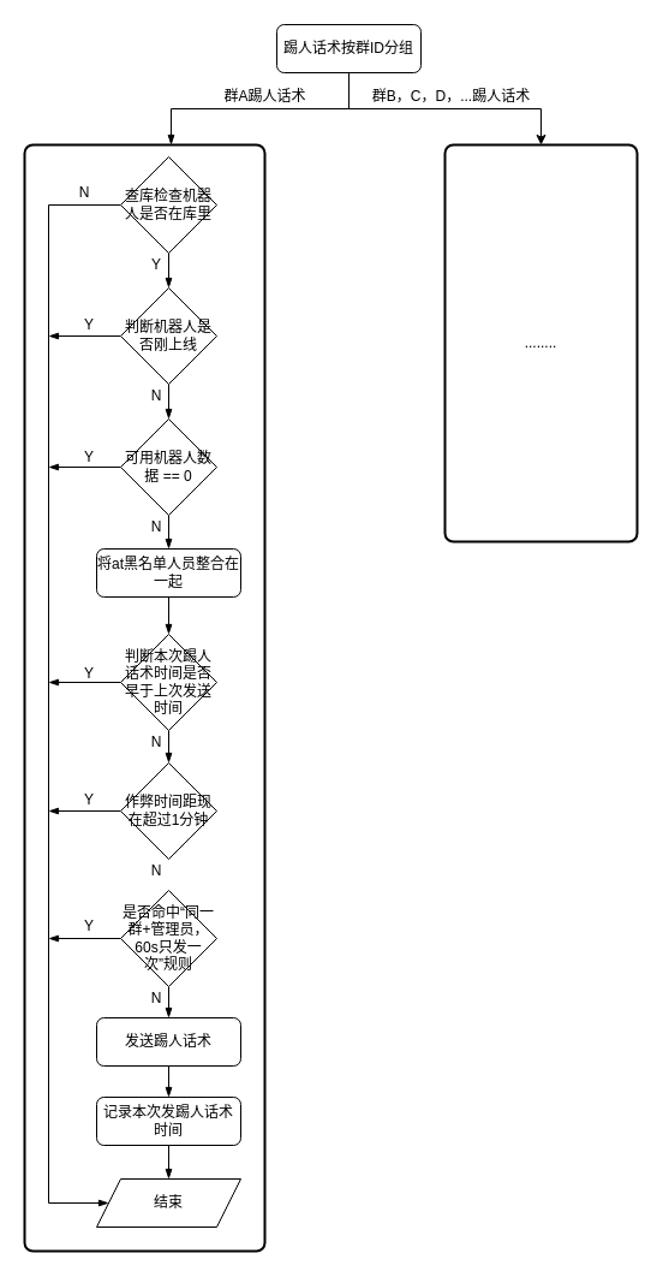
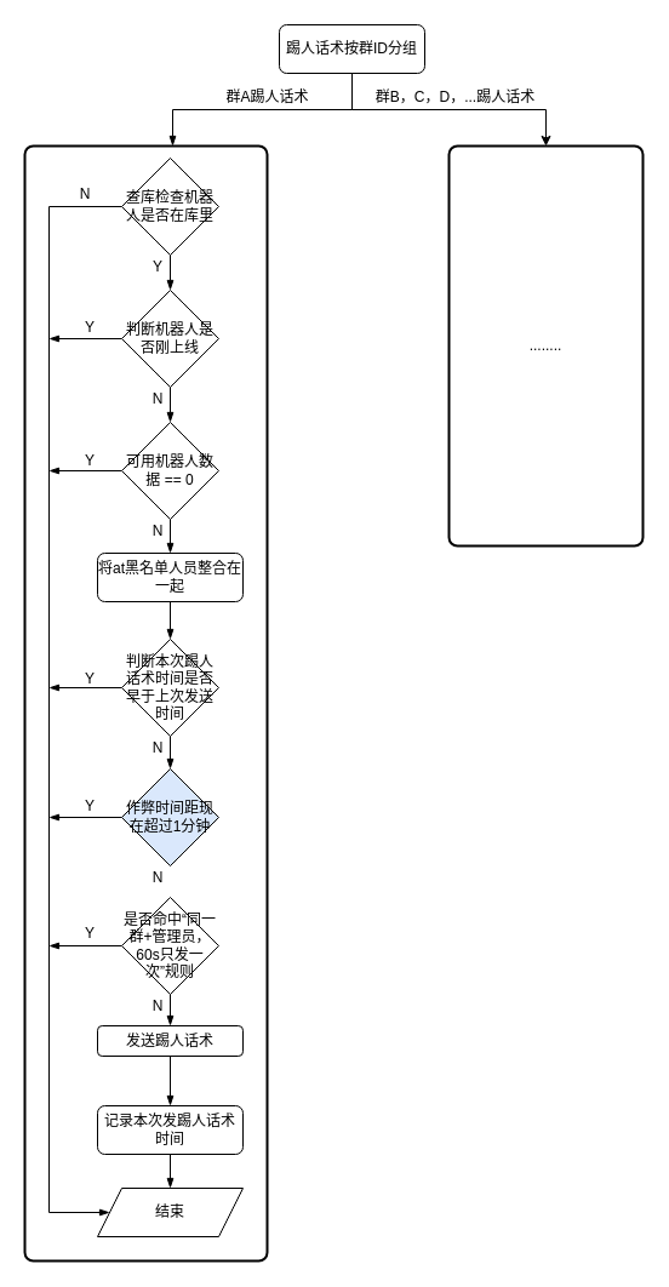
- <mxCell id="24" value="作弊时间距现在超过1分钟" style="rhombus;whiteSpace=wrap;html=1;" vertex="1" parent="1"><mxGeometry x="100" y="634" width="80" height="80" as="geometry" /></mxCell>
+ <mxCell id="24" value="作弊时间距现在超过1分钟" style="rhombus;whiteSpace=wrap;html=1;fillColor=#dae8fc;" vertex="1" parent="1"><mxGeometry x="100" y="634" width="80" height="80" as="geometry" /></mxCell>
- <mxCell id="29" value="发送踢人话术" style="rounded=1;whiteSpace=wrap;html=1;fontSize=12;glass=0;strokeWidth=1;shadow=0;" vertex="1" parent="1"><mxGeometry x="80" y="846" width="120" height="40" as="geometry" /></mxCell>
+ <mxCell id="29" value="发送踢人话术" style="rounded=1;whiteSpace=wrap;html=1;fontSize=12;glass=0;strokeWidth=1;shadow=0;" vertex="1" parent="1"><mxGeometry x="80" y="846" width="120" height="25" as="geometry" /></mxCell>
